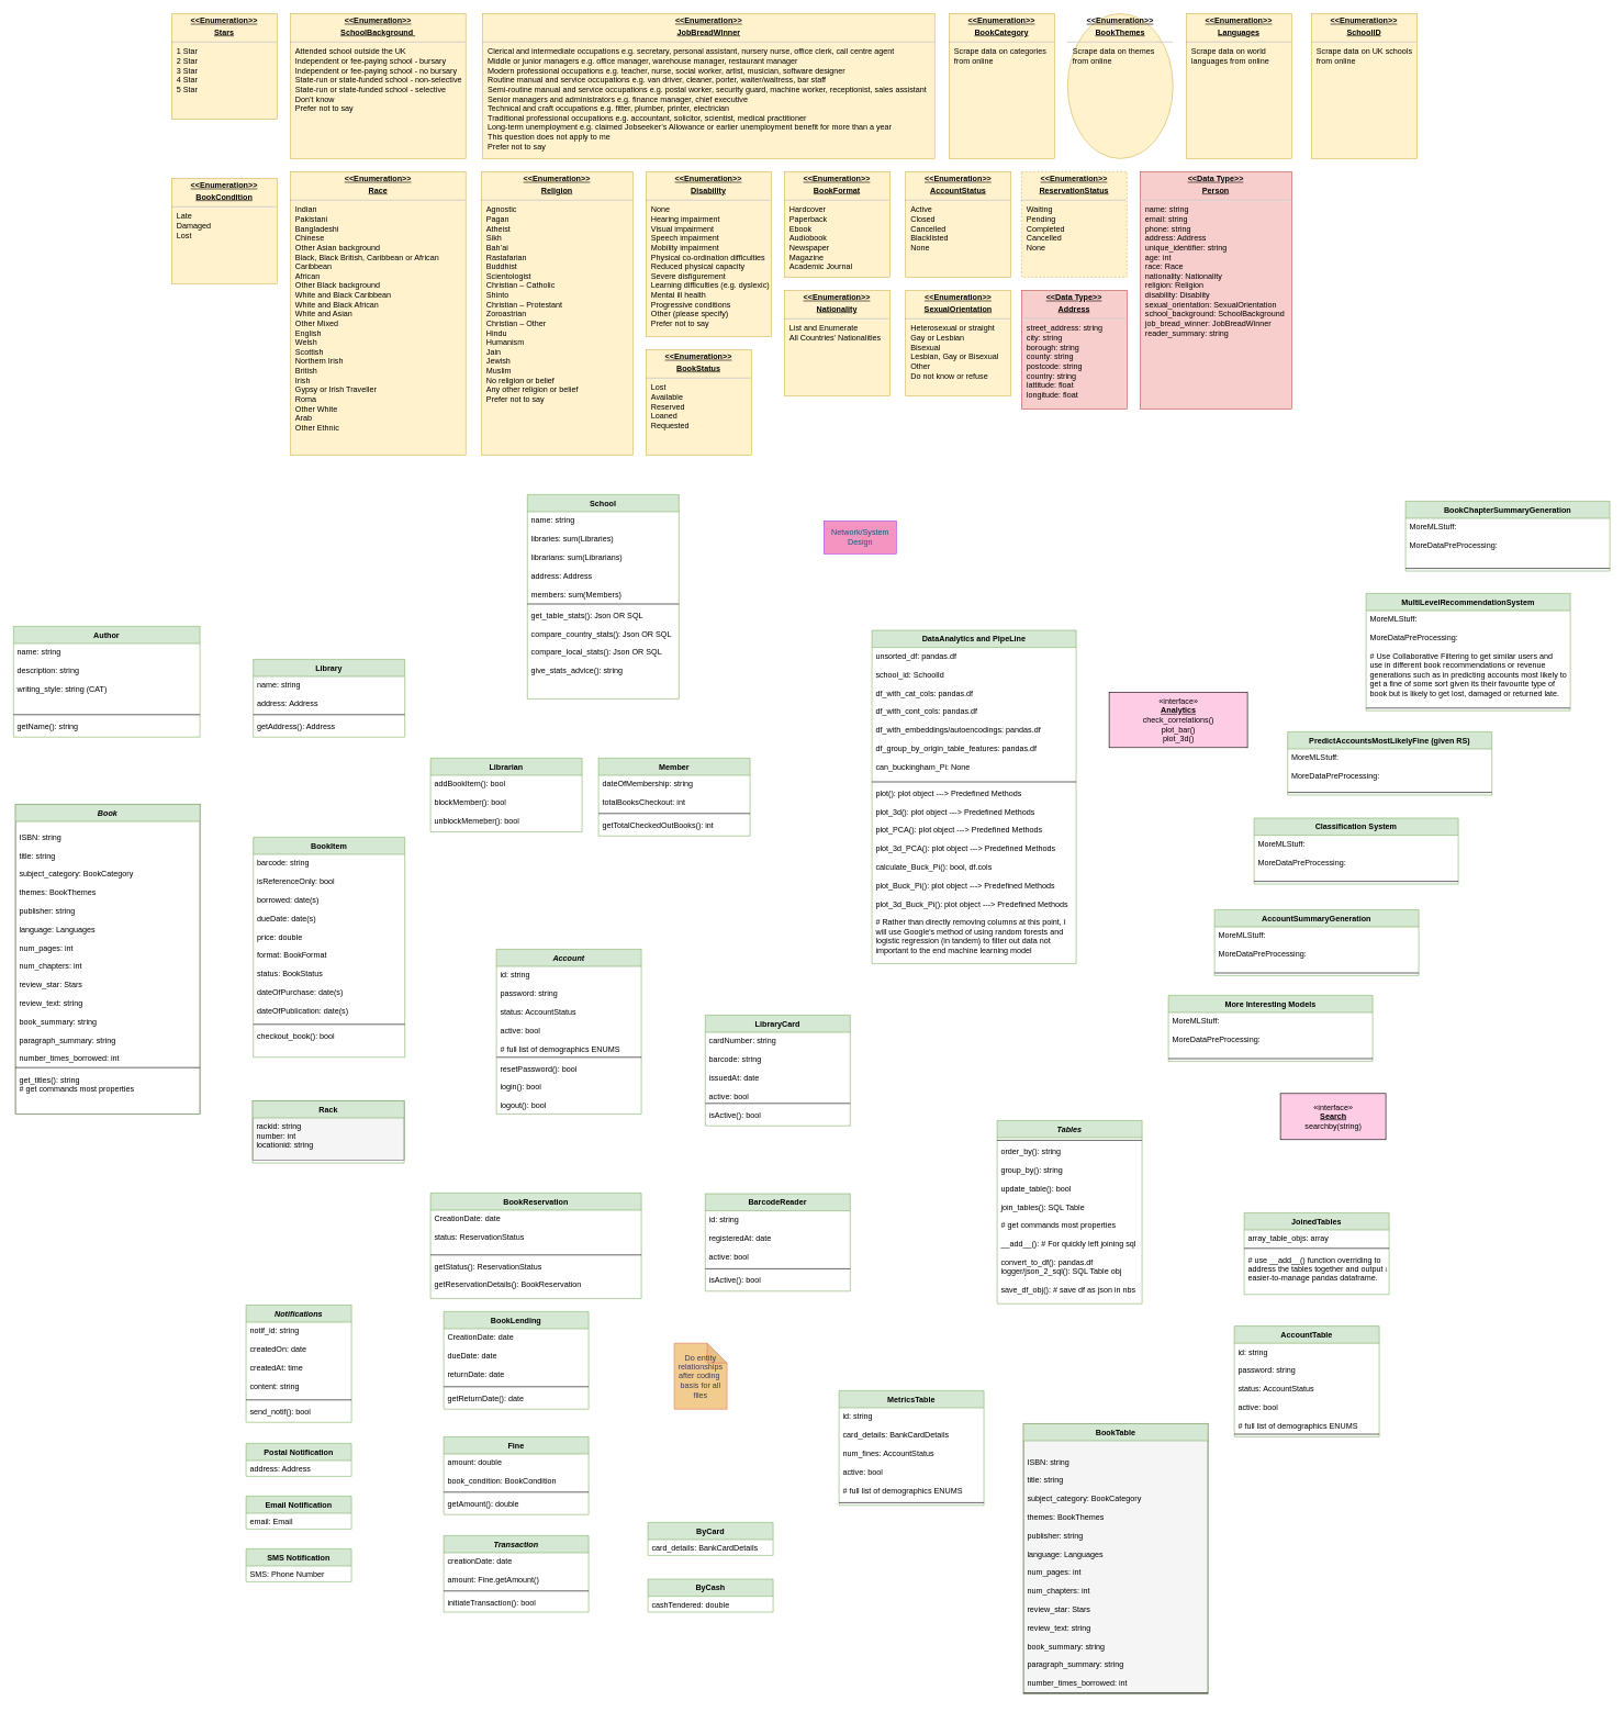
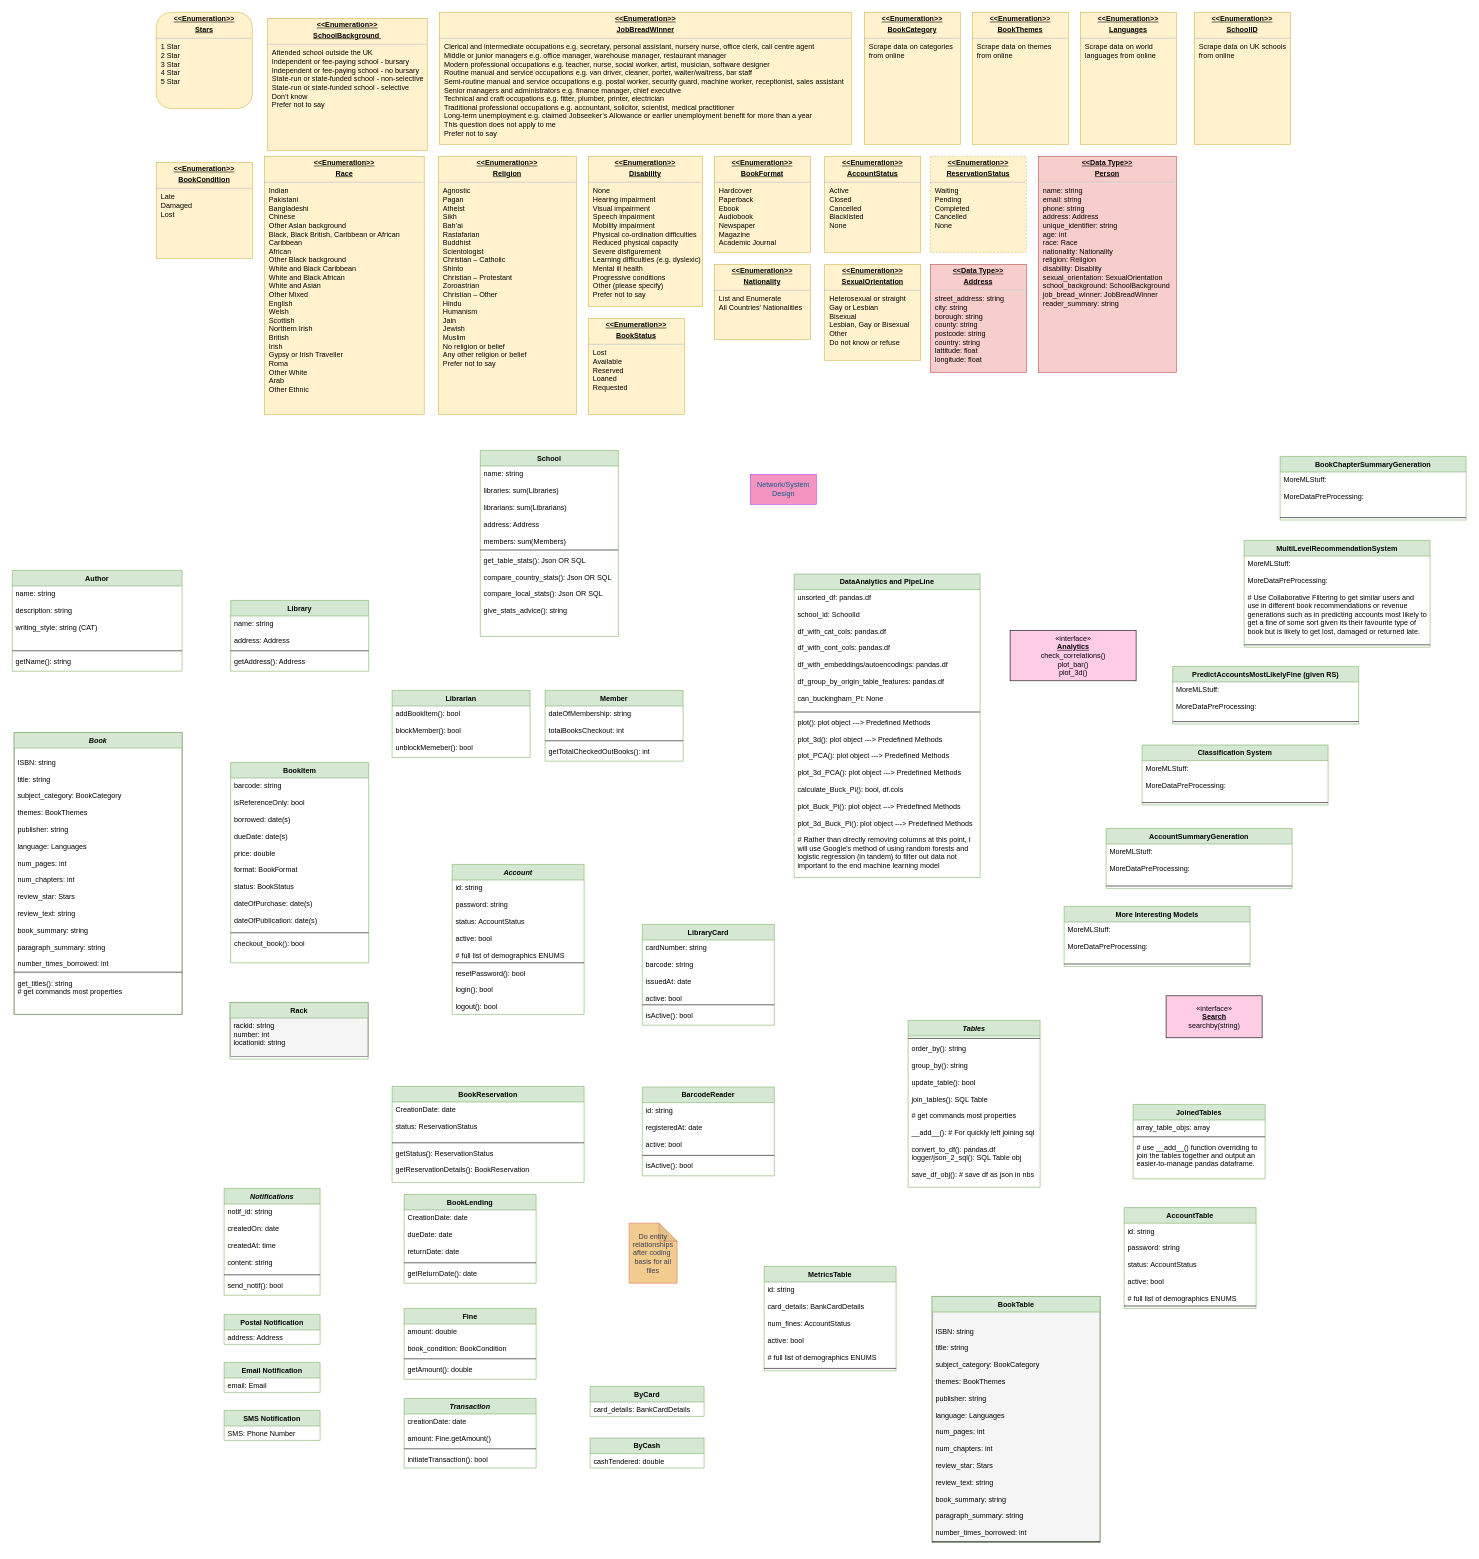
- <mxCell id="29" value="&lt;p style=&quot;margin:0px;margin-top:4px;text-align:center;text-decoration:underline;&quot;&gt;&lt;b&gt;&amp;lt;&amp;lt;Enumeration&amp;gt;&amp;gt;&lt;/b&gt;&lt;/p&gt;&lt;p style=&quot;margin:0px;margin-top:4px;text-align:center;text-decoration:underline;&quot;&gt;&lt;b&gt;Stars&lt;/b&gt;&lt;/p&gt;&lt;hr&gt;&lt;p style=&quot;margin:0px;margin-left:8px;&quot;&gt;1 Star&lt;/p&gt;&lt;p style=&quot;margin:0px;margin-left:8px;&quot;&gt;2 Star&lt;/p&gt;&lt;p style=&quot;margin:0px;margin-left:8px;&quot;&gt;3 Star&lt;/p&gt;&lt;p style=&quot;margin:0px;margin-left:8px;&quot;&gt;4 Star&lt;/p&gt;&lt;p style=&quot;margin:0px;margin-left:8px;&quot;&gt;5 Star&lt;/p&gt;" style="verticalAlign=top;align=left;overflow=fill;fontSize=12;fontFamily=Helvetica;html=1;fillColor=#fff2cc;strokeColor=#d6b656;" vertex="1" parent="2"><mxGeometry x="240" width="160" height="160" as="geometry" /></mxCell>
+ <mxCell id="29" value="&lt;p style=&quot;margin:0px;margin-top:4px;text-align:center;text-decoration:underline;&quot;&gt;&lt;b&gt;&amp;lt;&amp;lt;Enumeration&amp;gt;&amp;gt;&lt;/b&gt;&lt;/p&gt;&lt;p style=&quot;margin:0px;margin-top:4px;text-align:center;text-decoration:underline;&quot;&gt;&lt;b&gt;Stars&lt;/b&gt;&lt;/p&gt;&lt;hr&gt;&lt;p style=&quot;margin:0px;margin-left:8px;&quot;&gt;1 Star&lt;/p&gt;&lt;p style=&quot;margin:0px;margin-left:8px;&quot;&gt;2 Star&lt;/p&gt;&lt;p style=&quot;margin:0px;margin-left:8px;&quot;&gt;3 Star&lt;/p&gt;&lt;p style=&quot;margin:0px;margin-left:8px;&quot;&gt;4 Star&lt;/p&gt;&lt;p style=&quot;margin:0px;margin-left:8px;&quot;&gt;5 Star&lt;/p&gt;" style="verticalAlign=top;align=left;overflow=fill;fontSize=12;fontFamily=Helvetica;html=1;fillColor=#fff2cc;strokeColor=#d6b656;rounded=1;" vertex="1" parent="2"><mxGeometry x="240" width="160" height="160" as="geometry" /></mxCell>
- <mxCell id="14" value="&lt;p style=&quot;margin:0px;margin-top:4px;text-align:center;text-decoration:underline;&quot;&gt;&lt;b&gt;&amp;lt;&amp;lt;Enumeration&amp;gt;&amp;gt;&lt;/b&gt;&lt;/p&gt;&lt;p style=&quot;margin:0px;margin-top:4px;text-align:center;text-decoration:underline;&quot;&gt;&lt;b&gt;SchoolBackground&amp;nbsp;&lt;/b&gt;&lt;/p&gt;&lt;hr&gt;&lt;p style=&quot;margin:0px;margin-left:8px;&quot;&gt;Attended school outside the UK&lt;/p&gt;&lt;p style=&quot;margin:0px;margin-left:8px;&quot;&gt;Independent or fee-paying school - bursary&lt;/p&gt;&lt;p style=&quot;margin:0px;margin-left:8px;&quot;&gt;Independent or fee-paying school - no bursary&lt;/p&gt;&lt;p style=&quot;margin:0px;margin-left:8px;&quot;&gt;State-run or state-funded school - non-selective&lt;/p&gt;&lt;p style=&quot;margin:0px;margin-left:8px;&quot;&gt;State-run or state-funded school - selective&lt;/p&gt;&lt;p style=&quot;margin:0px;margin-left:8px;&quot;&gt;Don’t know&lt;/p&gt;&lt;p style=&quot;margin:0px;margin-left:8px;&quot;&gt;Prefer not to say&lt;/p&gt;" style="verticalAlign=top;align=left;overflow=fill;fontSize=12;fontFamily=Helvetica;html=1;fillColor=#fff2cc;strokeColor=#d6b656;" vertex="1" parent="2"><mxGeometry x="420" width="266.5" height="220" as="geometry" /></mxCell>
+ <mxCell id="14" value="&lt;p style=&quot;margin:0px;margin-top:4px;text-align:center;text-decoration:underline;&quot;&gt;&lt;b&gt;&amp;lt;&amp;lt;Enumeration&amp;gt;&amp;gt;&lt;/b&gt;&lt;/p&gt;&lt;p style=&quot;margin:0px;margin-top:4px;text-align:center;text-decoration:underline;&quot;&gt;&lt;b&gt;SchoolBackground&amp;nbsp;&lt;/b&gt;&lt;/p&gt;&lt;hr&gt;&lt;p style=&quot;margin:0px;margin-left:8px;&quot;&gt;Attended school outside the UK&lt;/p&gt;&lt;p style=&quot;margin:0px;margin-left:8px;&quot;&gt;Independent or fee-paying school - bursary&lt;/p&gt;&lt;p style=&quot;margin:0px;margin-left:8px;&quot;&gt;Independent or fee-paying school - no bursary&lt;/p&gt;&lt;p style=&quot;margin:0px;margin-left:8px;&quot;&gt;State-run or state-funded school - non-selective&lt;/p&gt;&lt;p style=&quot;margin:0px;margin-left:8px;&quot;&gt;State-run or state-funded school - selective&lt;/p&gt;&lt;p style=&quot;margin:0px;margin-left:8px;&quot;&gt;Don’t know&lt;/p&gt;&lt;p style=&quot;margin:0px;margin-left:8px;&quot;&gt;Prefer not to say&lt;/p&gt;" style="verticalAlign=top;align=left;overflow=fill;fontSize=12;fontFamily=Helvetica;html=1;fillColor=#fff2cc;strokeColor=#d6b656;" vertex="1" parent="2"><mxGeometry x="425" y="10" width="266.5" height="220" as="geometry" /></mxCell>
- <mxCell id="22" value="&lt;p style=&quot;margin:0px;margin-top:4px;text-align:center;text-decoration:underline;&quot;&gt;&lt;b&gt;&amp;lt;&amp;lt;Enumeration&amp;gt;&amp;gt;&lt;/b&gt;&lt;/p&gt;&lt;p style=&quot;margin:0px;margin-top:4px;text-align:center;text-decoration:underline;&quot;&gt;&lt;b&gt;BookThemes&lt;/b&gt;&lt;/p&gt;&lt;hr&gt;&lt;p style=&quot;margin:0px;margin-left:8px;&quot;&gt;Scrape data on themes&lt;/p&gt;&lt;p style=&quot;margin:0px;margin-left:8px;&quot;&gt;from online&lt;/p&gt;" style="ellipse;verticalAlign=top;align=left;overflow=fill;fontSize=12;fontFamily=Helvetica;html=1;fillColor=#fff2cc;strokeColor=#d6b656;" vertex="1" parent="2"><mxGeometry x="1600" width="160" height="220" as="geometry" /></mxCell>
+ <mxCell id="22" value="&lt;p style=&quot;margin:0px;margin-top:4px;text-align:center;text-decoration:underline;&quot;&gt;&lt;b&gt;&amp;lt;&amp;lt;Enumeration&amp;gt;&amp;gt;&lt;/b&gt;&lt;/p&gt;&lt;p style=&quot;margin:0px;margin-top:4px;text-align:center;text-decoration:underline;&quot;&gt;&lt;b&gt;BookThemes&lt;/b&gt;&lt;/p&gt;&lt;hr&gt;&lt;p style=&quot;margin:0px;margin-left:8px;&quot;&gt;Scrape data on themes&lt;/p&gt;&lt;p style=&quot;margin:0px;margin-left:8px;&quot;&gt;from online&lt;/p&gt;" style="verticalAlign=top;align=left;overflow=fill;fontSize=12;fontFamily=Helvetica;html=1;fillColor=#fff2cc;strokeColor=#d6b656;" vertex="1" parent="2"><mxGeometry x="1600" width="160" height="220" as="geometry" /></mxCell>
- <mxCell id="9" value="&lt;p style=&quot;margin:0px;margin-top:4px;text-align:center;text-decoration:underline;&quot;&gt;&lt;b&gt;&amp;lt;&amp;lt;Enumeration&amp;gt;&amp;gt;&lt;/b&gt;&lt;/p&gt;&lt;p style=&quot;margin:0px;margin-top:4px;text-align:center;text-decoration:underline;&quot;&gt;&lt;b&gt;Nationality&lt;/b&gt;&lt;/p&gt;&lt;hr&gt;&lt;p style=&quot;margin:0px;margin-left:8px;&quot;&gt;List and Enumerate&lt;/p&gt;&lt;p style=&quot;margin:0px;margin-left:8px;&quot;&gt;All Countries' Nationalities&lt;/p&gt;" style="verticalAlign=top;align=left;overflow=fill;fontSize=12;fontFamily=Helvetica;html=1;fillColor=#fff2cc;strokeColor=#d6b656;" vertex="1" parent="2"><mxGeometry x="1170" y="420" width="160" height="160" as="geometry" /></mxCell>
+ <mxCell id="9" value="&lt;p style=&quot;margin:0px;margin-top:4px;text-align:center;text-decoration:underline;&quot;&gt;&lt;b&gt;&amp;lt;&amp;lt;Enumeration&amp;gt;&amp;gt;&lt;/b&gt;&lt;/p&gt;&lt;p style=&quot;margin:0px;margin-top:4px;text-align:center;text-decoration:underline;&quot;&gt;&lt;b&gt;Nationality&lt;/b&gt;&lt;/p&gt;&lt;hr&gt;&lt;p style=&quot;margin:0px;margin-left:8px;&quot;&gt;List and Enumerate&lt;/p&gt;&lt;p style=&quot;margin:0px;margin-left:8px;&quot;&gt;All Countries' Nationalities&lt;/p&gt;" style="verticalAlign=top;align=left;overflow=fill;fontSize=12;fontFamily=Helvetica;html=1;fillColor=#fff2cc;strokeColor=#d6b656;" vertex="1" parent="2"><mxGeometry x="1170" y="420" width="160" height="125" as="geometry" /></mxCell>
- <mxCell id="133" value="# use __add__() function overriding to &#10;address the tables together and output an&#10;easier-to-manage pandas dataframe." style="text;strokeColor=none;fillColor=none;align=left;verticalAlign=top;spacingLeft=4;spacingRight=4;overflow=hidden;rotatable=0;points=[[0,0.5],[1,0.5]];portConstraint=eastwest;labelBackgroundColor=none;" vertex="1" parent="130"><mxGeometry y="58" width="220" height="66" as="geometry" /></mxCell>
+ <mxCell id="133" value="# use __add__() function overriding to &#10;join the tables together and output an&#10;easier-to-manage pandas dataframe." style="text;strokeColor=none;fillColor=none;align=left;verticalAlign=top;spacingLeft=4;spacingRight=4;overflow=hidden;rotatable=0;points=[[0,0.5],[1,0.5]];portConstraint=eastwest;labelBackgroundColor=none;" vertex="1" parent="130"><mxGeometry y="58" width="220" height="66" as="geometry" /></mxCell>
- <mxCell id="124" value="Do entity relationships after coding&amp;nbsp; basis for all files" style="shape=note;whiteSpace=wrap;html=1;backgroundOutline=1;darkOpacity=0.05;rounded=0;sketch=0;fontColor=#393C56;strokeColor=#E07A5F;fillColor=#F2CC8F;" vertex="1" parent="2"><mxGeometry x="1003" y="2018" width="80" height="100" as="geometry" /></mxCell>
+ <mxCell id="124" value="Do entity relationships after coding&amp;nbsp; basis for all files" style="shape=note;whiteSpace=wrap;html=1;backgroundOutline=1;darkOpacity=0.05;rounded=0;sketch=0;fontColor=#393C56;strokeColor=#E07A5F;fillColor=#F2CC8F;" vertex="1" parent="2"><mxGeometry x="1028" y="2018" width="80" height="100" as="geometry" /></mxCell>
